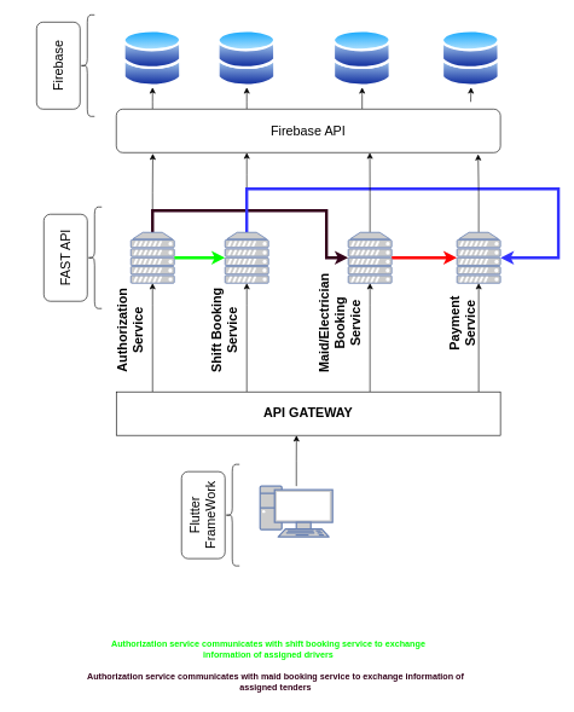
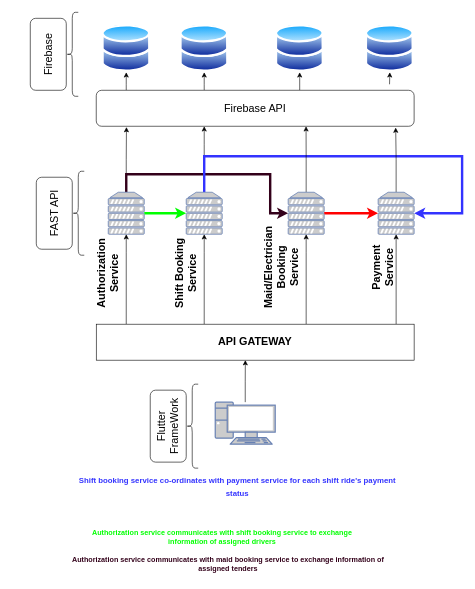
+ <mxCell id="40" value="&lt;font size=&quot;1&quot; color=&quot;#3333ff&quot; style=&quot;&quot;&gt;&lt;b style=&quot;font-size: 13px;&quot;&gt;Shift booking service co-ordinates with payment service for each shift ride's payment status&lt;/b&gt;&lt;/font&gt;" style="text;html=1;strokeColor=none;fillColor=none;align=center;verticalAlign=middle;whiteSpace=wrap;rounded=0;fontSize=18;" vertex="1" parent="1"><mxGeometry x="115" y="790" width="560.81" height="40" as="geometry" /></mxCell>
